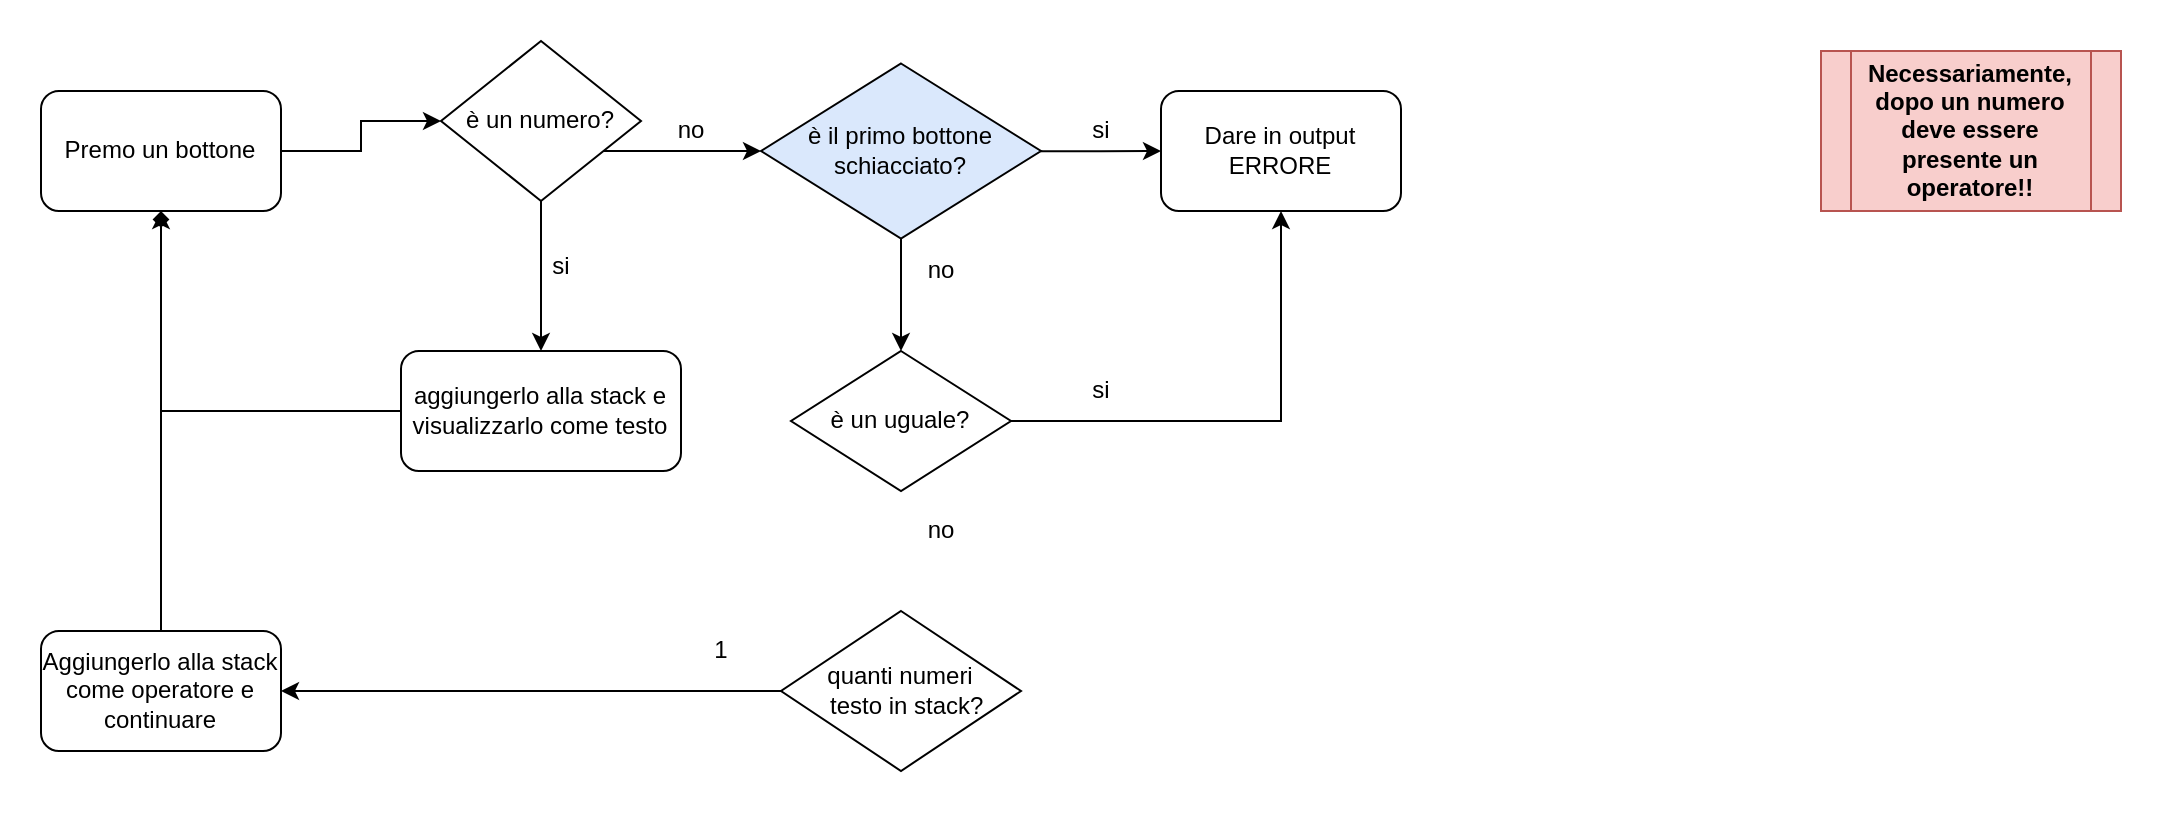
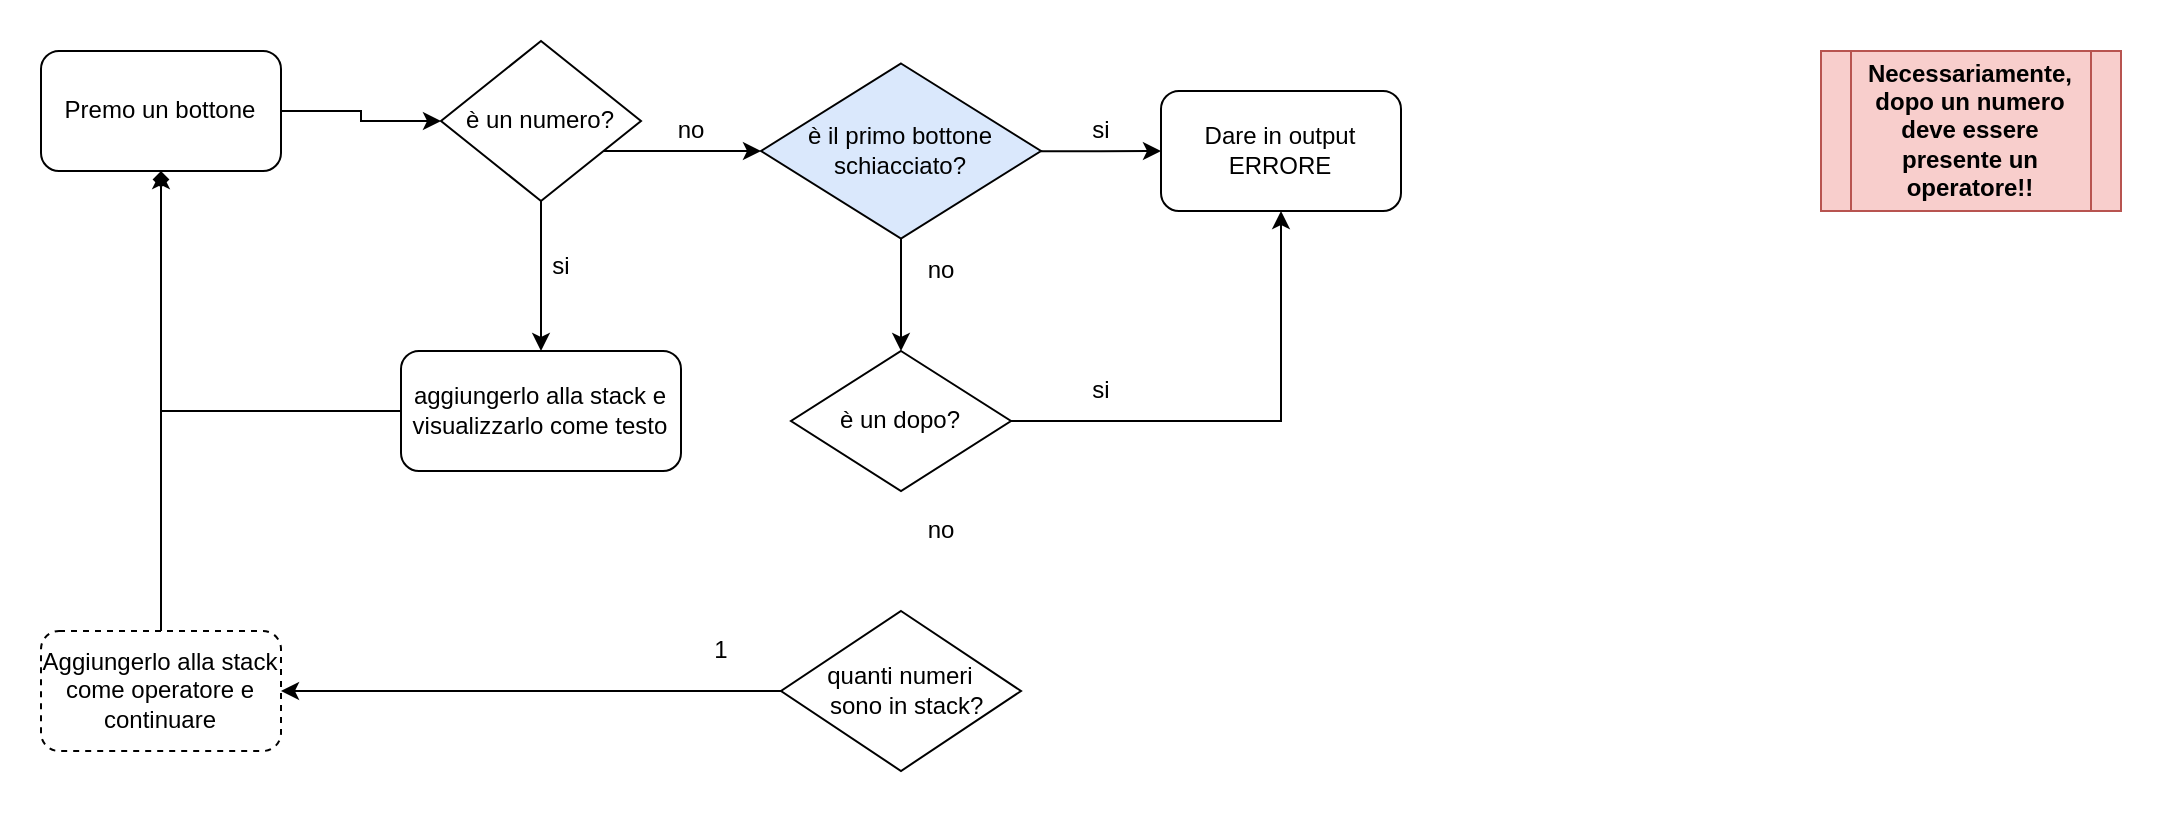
- <mxCell id="3" value="Premo un bottone" style="rounded=1;whiteSpace=wrap;html=1;" vertex="1" parent="1"><mxGeometry x="20" y="45" width="120" height="60" as="geometry" /></mxCell>
+ <mxCell id="3" value="Premo un bottone" style="rounded=1;whiteSpace=wrap;html=1;" vertex="1" parent="1"><mxGeometry x="20" y="25" width="120" height="60" as="geometry" /></mxCell>
- <mxCell id="17" value="è un uguale?" style="rhombus;whiteSpace=wrap;html=1;" vertex="1" parent="1"><mxGeometry x="395" y="175" width="110" height="70" as="geometry" /></mxCell>
+ <mxCell id="17" value="è un dopo?" style="rhombus;whiteSpace=wrap;html=1;" vertex="1" parent="1"><mxGeometry x="395" y="175" width="110" height="70" as="geometry" /></mxCell>
- <mxCell id="23" value="Aggiungerlo alla stack come operatore e continuare" style="rounded=1;whiteSpace=wrap;html=1;" vertex="1" parent="1"><mxGeometry x="20" y="315" width="120" height="60" as="geometry" /></mxCell>
+ <mxCell id="23" value="Aggiungerlo alla stack come operatore e continuare" style="rounded=1;whiteSpace=wrap;html=1;dashed=1;" vertex="1" parent="1"><mxGeometry x="20" y="315" width="120" height="60" as="geometry" /></mxCell>
- <mxCell id="19" value="quanti numeri&lt;br&gt;&amp;nbsp; testo in stack?" style="rhombus;whiteSpace=wrap;html=1;" vertex="1" parent="1"><mxGeometry x="390" y="305" width="120" height="80" as="geometry" /></mxCell>
+ <mxCell id="19" value="quanti numeri&lt;br&gt;&amp;nbsp; sono in stack?" style="rhombus;whiteSpace=wrap;html=1;" vertex="1" parent="1"><mxGeometry x="390" y="305" width="120" height="80" as="geometry" /></mxCell>
